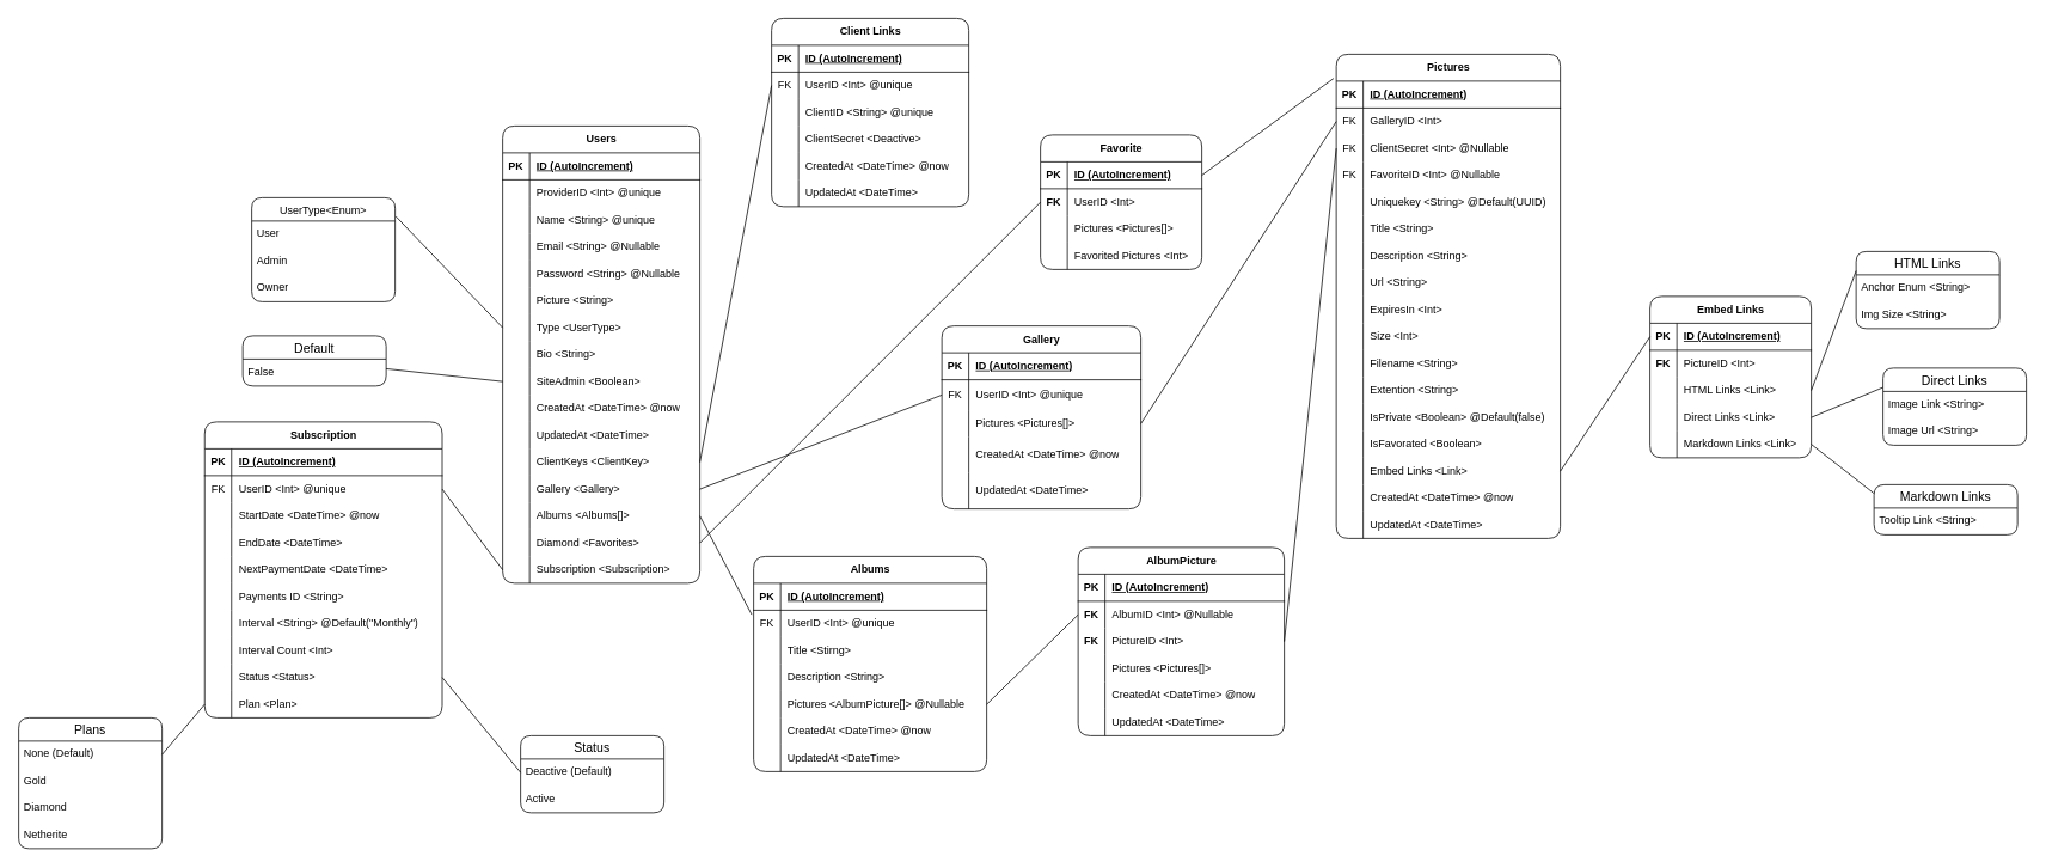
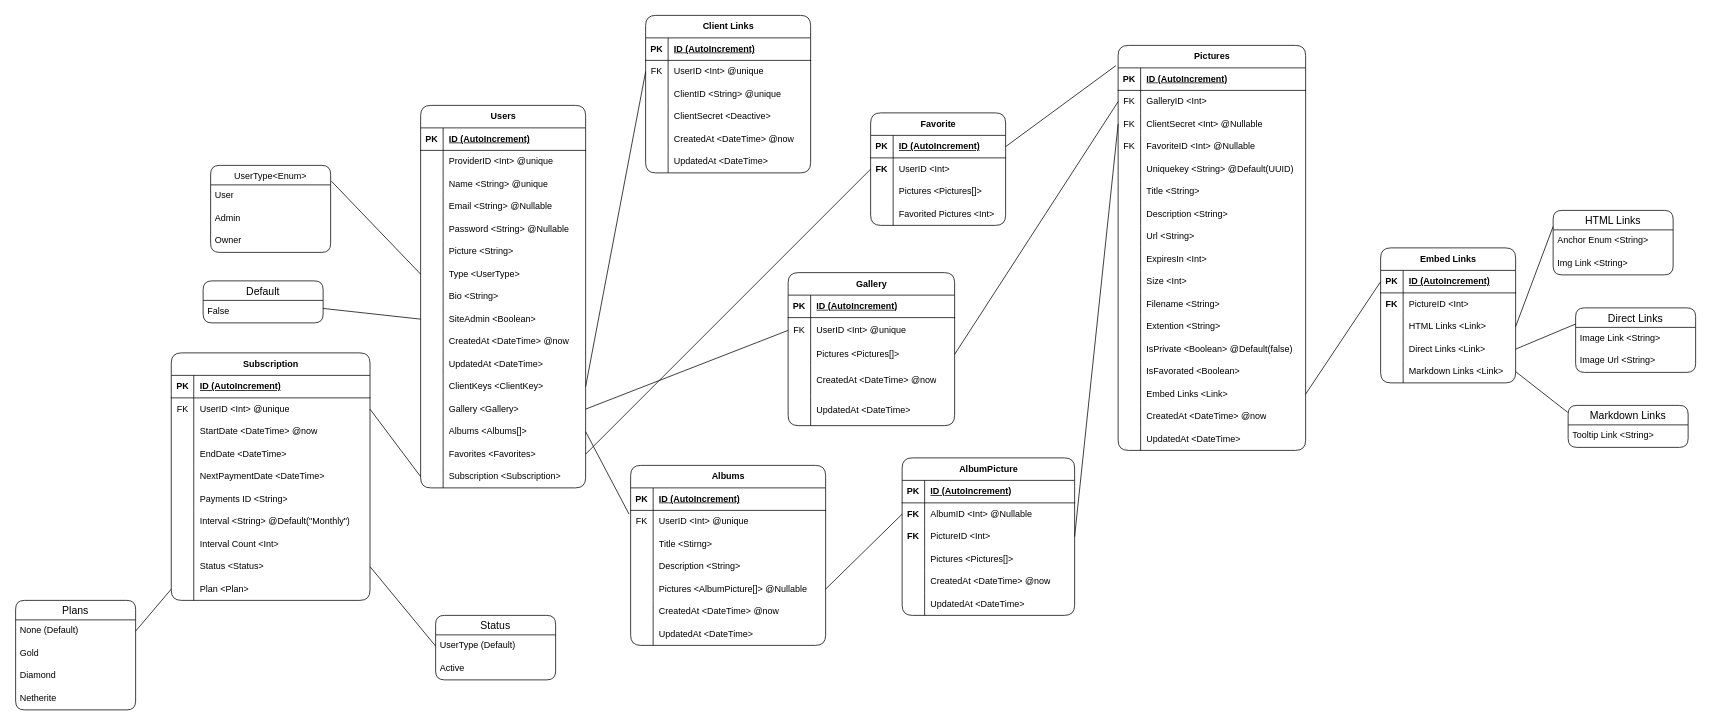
- <mxCell id="254" value="Img Size &amp;lt;String&amp;gt;" style="text;strokeColor=none;fillColor=none;spacingLeft=4;spacingRight=4;overflow=hidden;rotatable=0;points=[[0,0.5],[1,0.5]];portConstraint=eastwest;fontSize=12;whiteSpace=wrap;html=1;" parent="252" vertex="1"><mxGeometry y="56" width="160" height="30" as="geometry" /></mxCell>
+ <mxCell id="254" value="Img Link &amp;lt;String&amp;gt;" style="text;strokeColor=none;fillColor=none;spacingLeft=4;spacingRight=4;overflow=hidden;rotatable=0;points=[[0,0.5],[1,0.5]];portConstraint=eastwest;fontSize=12;whiteSpace=wrap;html=1;" parent="252" vertex="1"><mxGeometry y="56" width="160" height="30" as="geometry" /></mxCell>
- <mxCell id="47" value="Diamond &amp;lt;Favorites&amp;gt;" style="shape=partialRectangle;connectable=0;fillColor=none;top=0;left=0;bottom=0;right=0;align=left;spacingLeft=6;overflow=hidden;whiteSpace=wrap;html=1;" parent="45" vertex="1"><mxGeometry x="30" width="190" height="30" as="geometry"><mxRectangle width="190" height="30" as="alternateBounds" /></mxGeometry></mxCell>
+ <mxCell id="47" value="Favorites &amp;lt;Favorites&amp;gt;" style="shape=partialRectangle;connectable=0;fillColor=none;top=0;left=0;bottom=0;right=0;align=left;spacingLeft=6;overflow=hidden;whiteSpace=wrap;html=1;" parent="45" vertex="1"><mxGeometry x="30" width="190" height="30" as="geometry"><mxRectangle width="190" height="30" as="alternateBounds" /></mxGeometry></mxCell>
- <mxCell id="205" value="Deactive (Default)" style="text;strokeColor=none;fillColor=none;spacingLeft=4;spacingRight=4;overflow=hidden;rotatable=0;points=[[0,0.5],[1,0.5]];portConstraint=eastwest;fontSize=12;whiteSpace=wrap;html=1;" parent="204" vertex="1"><mxGeometry y="26" width="160" height="30" as="geometry" /></mxCell>
+ <mxCell id="205" value="UserType (Default)" style="text;strokeColor=none;fillColor=none;spacingLeft=4;spacingRight=4;overflow=hidden;rotatable=0;points=[[0,0.5],[1,0.5]];portConstraint=eastwest;fontSize=12;whiteSpace=wrap;html=1;" parent="204" vertex="1"><mxGeometry y="26" width="160" height="30" as="geometry" /></mxCell>
